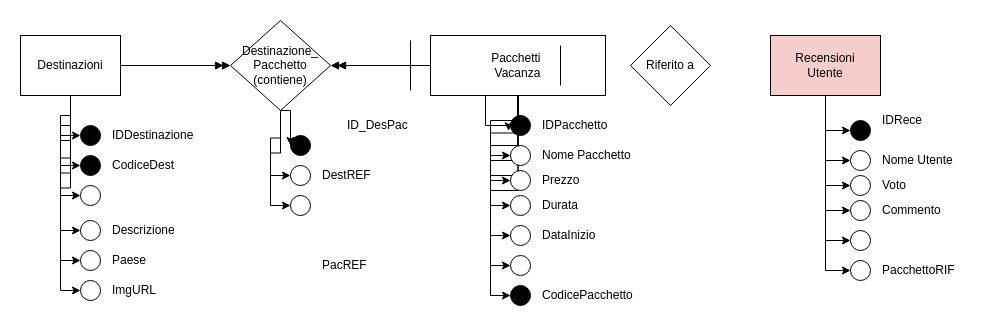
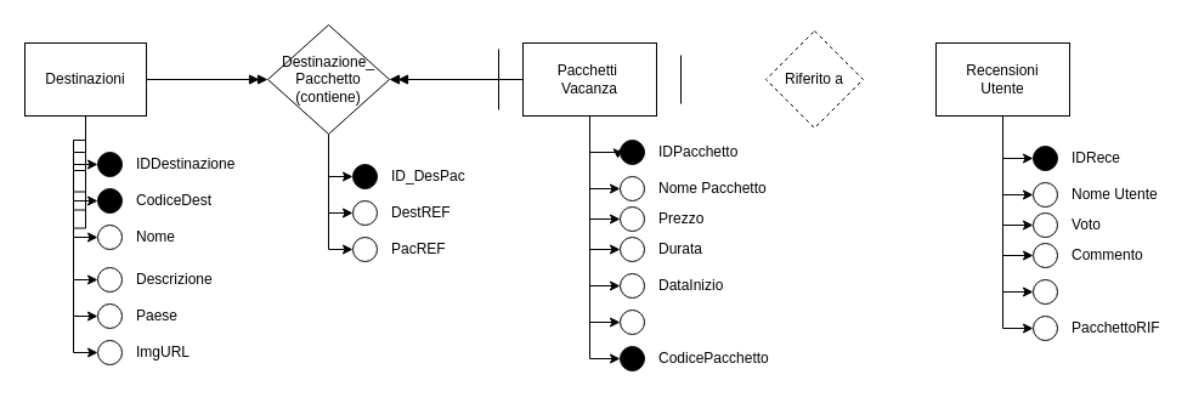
- <mxCell id="56" value="Destinazione_&lt;div&gt;Pacchetto&lt;/div&gt;&lt;div&gt;(contiene)&lt;/div&gt;" style="rhombus;whiteSpace=wrap;html=1;" vertex="1" parent="1"><mxGeometry x="230" y="20" width="100" height="90" as="geometry" /></mxCell>
+ <mxCell id="56" value="Destinazione_&lt;div&gt;Pacchetto&lt;/div&gt;&lt;div&gt;(contiene)&lt;/div&gt;" style="rhombus;whiteSpace=wrap;html=1;" vertex="1" parent="1"><mxGeometry x="220" y="20" width="100" height="90" as="geometry" /></mxCell>
- <mxCell id="17" value="Pacchetti&amp;nbsp;&lt;div&gt;Vacanza&lt;/div&gt;" style="rounded=0;whiteSpace=wrap;html=1;" vertex="1" parent="1"><mxGeometry x="430" y="35" width="175" height="60" as="geometry" /></mxCell>
+ <mxCell id="17" value="Pacchetti&amp;nbsp;&lt;div&gt;Vacanza&lt;/div&gt;" style="rounded=0;whiteSpace=wrap;html=1;" vertex="1" parent="1"><mxGeometry x="430" y="35" width="110" height="60" as="geometry" /></mxCell>
- <mxCell id="25" value="Riferito a" style="rhombus;whiteSpace=wrap;html=1;" vertex="1" parent="1"><mxGeometry x="630" y="25" width="80" height="80" as="geometry" /></mxCell>
+ <mxCell id="25" value="Riferito a" style="rhombus;whiteSpace=wrap;html=1;dashed=1;" vertex="1" parent="1"><mxGeometry x="630" y="25" width="80" height="80" as="geometry" /></mxCell>
- <mxCell id="24" value="Recensioni&lt;div&gt;Utente&lt;/div&gt;" style="rounded=0;whiteSpace=wrap;html=1;fillColor=#f8cecc;" vertex="1" parent="1"><mxGeometry x="770" y="35" width="110" height="60" as="geometry" /></mxCell>
+ <mxCell id="24" value="Recensioni&lt;div&gt;Utente&lt;/div&gt;" style="rounded=0;whiteSpace=wrap;html=1;" vertex="1" parent="1"><mxGeometry x="770" y="35" width="110" height="60" as="geometry" /></mxCell>
- <mxCell id="37" value="IDRece" style="text;html=1;align=left;verticalAlign=middle;whiteSpace=wrap;rounded=0;" vertex="1" parent="1"><mxGeometry x="880" y="105" width="80" height="30" as="geometry" /></mxCell>
+ <mxCell id="37" value="IDRece" style="text;html=1;align=left;verticalAlign=middle;whiteSpace=wrap;rounded=0;" vertex="1" parent="1"><mxGeometry x="880" y="115" width="80" height="30" as="geometry" /></mxCell>
- <mxCell id="58" value="ID_DesPac" style="text;html=1;align=left;verticalAlign=middle;whiteSpace=wrap;rounded=0;" vertex="1" parent="1"><mxGeometry x="345" y="110" width="80" height="30" as="geometry" /></mxCell>
+ <mxCell id="58" value="ID_DesPac" style="text;html=1;align=left;verticalAlign=middle;whiteSpace=wrap;rounded=0;" vertex="1" parent="1"><mxGeometry x="320" y="130" width="80" height="30" as="geometry" /></mxCell>
+ <mxCell id="69" value="Nome" style="text;html=1;align=left;verticalAlign=middle;whiteSpace=wrap;rounded=0;" vertex="1" parent="1"><mxGeometry x="110" y="180" width="80" height="30" as="geometry" /></mxCell>
- <mxCell id="61" value="PacREF" style="text;html=1;align=left;verticalAlign=middle;whiteSpace=wrap;rounded=0;" vertex="1" parent="1"><mxGeometry x="320" y="250" width="80" height="30" as="geometry" /></mxCell>
+ <mxCell id="61" value="PacREF" style="text;html=1;align=left;verticalAlign=middle;whiteSpace=wrap;rounded=0;" vertex="1" parent="1"><mxGeometry x="320" y="190" width="80" height="30" as="geometry" /></mxCell>
